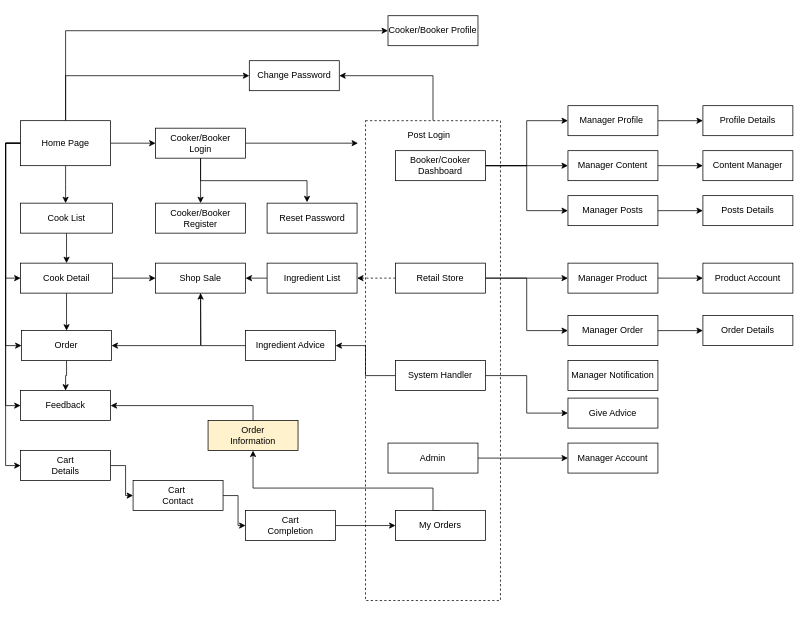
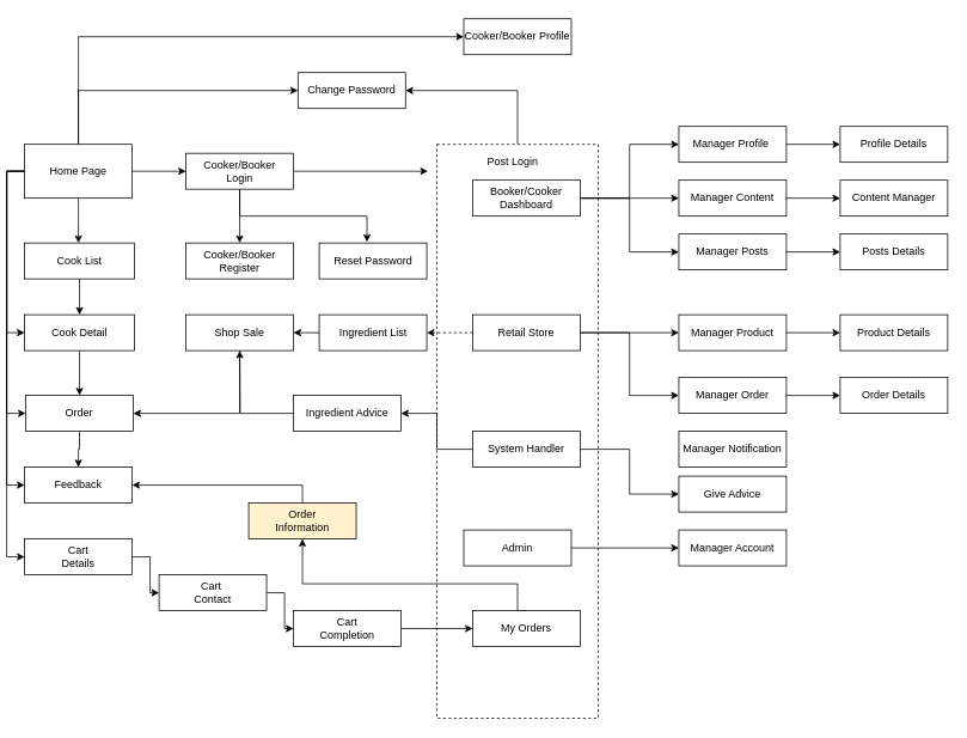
- <mxCell id="14" style="edgeStyle=orthogonalEdgeStyle;rounded=0;orthogonalLoop=1;jettySize=auto;html=1;exitX=1;exitY=0.5;exitDx=0;exitDy=0;entryX=0;entryY=0.5;entryDx=0;entryDy=0;" parent="1" source="15" target="24" edge="1"><mxGeometry relative="1" as="geometry" /></mxCell>
- <mxCell id="50" value="Product Account" style="rounded=0;whiteSpace=wrap;html=1;fillColor=default;gradientColor=none;" parent="1" vertex="1"><mxGeometry x="930" y="350" width="120" height="40" as="geometry" /></mxCell>
+ <mxCell id="50" value="Product Details" style="rounded=0;whiteSpace=wrap;html=1;fillColor=default;gradientColor=none;" parent="1" vertex="1"><mxGeometry x="930" y="350" width="120" height="40" as="geometry" /></mxCell>
